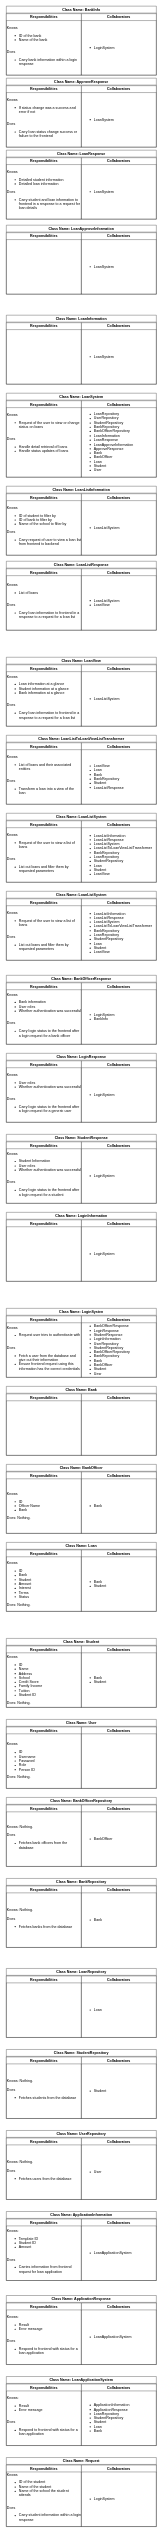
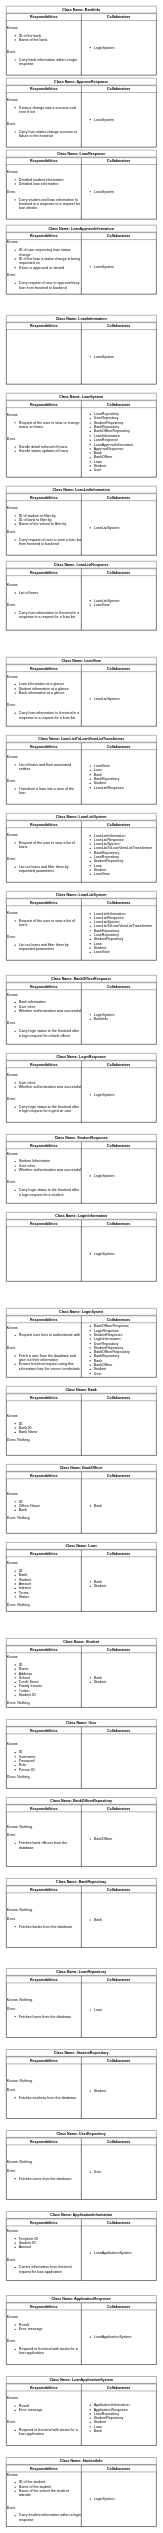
+ <mxCell id="21" value="Knows&lt;br&gt;&lt;ul&gt;&lt;li&gt;ID of user requesting loan status change&lt;/li&gt;&lt;li&gt;ID of the loan a status change is being requested on&lt;/li&gt;&lt;li&gt;If loan is approved or denied&lt;/li&gt;&lt;/ul&gt;Does&lt;br&gt;&lt;ul&gt;&lt;li&gt;Carry request of user to approve/deny loan from frontend to backend&lt;/li&gt;&lt;/ul&gt;" style="text;html=1;strokeColor=none;fillColor=none;align=left;verticalAlign=middle;whiteSpace=wrap;rounded=0;" vertex="1" parent="20"><mxGeometry y="25" width="250" height="175" as="geometry" /></mxCell>
+ <mxCell id="88" value="Knows&lt;br&gt;&lt;ul&gt;&lt;li&gt;ID&lt;/li&gt;&lt;li&gt;Bank ID&lt;/li&gt;&lt;li&gt;Bank Name&lt;/li&gt;&lt;/ul&gt;Does:&amp;nbsp;&lt;span&gt;Nothing.&lt;/span&gt;" style="text;html=1;strokeColor=none;fillColor=none;align=left;verticalAlign=middle;whiteSpace=wrap;rounded=0;" vertex="1" parent="87"><mxGeometry y="25" width="250" height="175" as="geometry" /></mxCell>
+ <mxCell id="123" value="Knows:&amp;nbsp;Nothing.&lt;br&gt;&lt;br&gt;Does&lt;br&gt;&lt;ul&gt;&lt;li&gt;Fetches loans from the database&lt;/li&gt;&lt;/ul&gt;" style="text;html=1;strokeColor=none;fillColor=none;align=left;verticalAlign=middle;whiteSpace=wrap;rounded=0;" vertex="1" parent="122"><mxGeometry y="25" width="250" height="175" as="geometry" /></mxCell>
- <mxCell id="149" value="Class Name: Request" style="swimlane;" vertex="1" parent="1"><mxGeometry x="20" y="8190" width="500" height="230" as="geometry" /></mxCell>
+ <mxCell id="149" value="Class Name: StudentInfo" style="swimlane;" vertex="1" parent="1"><mxGeometry x="20" y="8190" width="500" height="230" as="geometry" /></mxCell>
